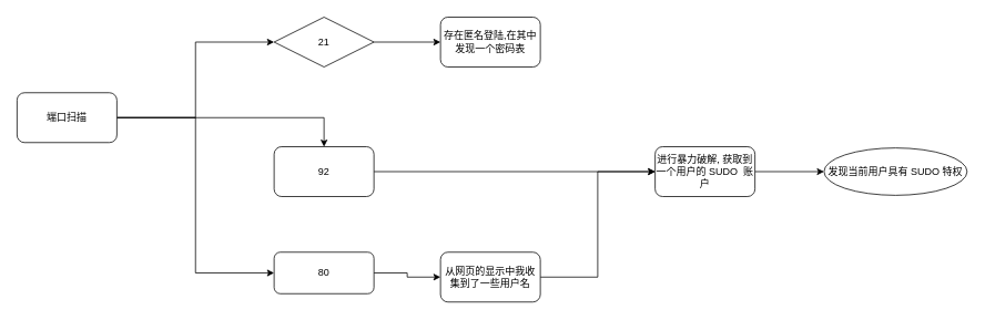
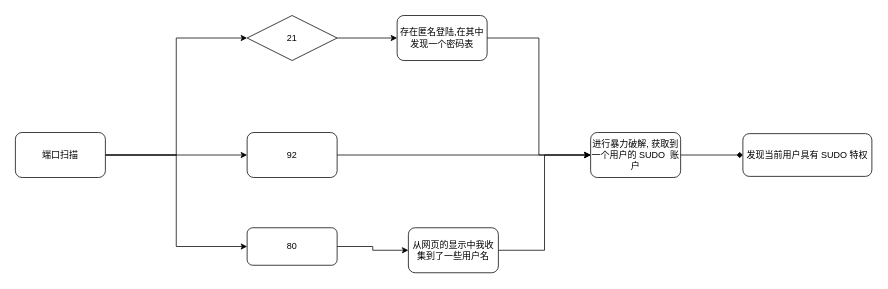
+ <mxCell id="12" style="edgeStyle=orthogonalEdgeStyle;rounded=0;orthogonalLoop=1;jettySize=auto;html=1;entryX=0;entryY=0.5;entryDx=0;entryDy=0;" edge="1" parent="1" source="13" target="17"><mxGeometry relative="1" as="geometry" /></mxCell>
- <mxCell id="5" value="端口扫描" style="rounded=1;whiteSpace=wrap;html=1;" vertex="1" parent="1"><mxGeometry x="20" y="111" width="120" height="60" as="geometry" /></mxCell>
+ <mxCell id="5" value="端口扫描" style="rounded=1;whiteSpace=wrap;html=1;" vertex="1" parent="1"><mxGeometry x="20" y="176" width="120" height="60" as="geometry" /></mxCell>
- <mxCell id="16" value="" style="edgeStyle=orthogonalEdgeStyle;rounded=0;orthogonalLoop=1;jettySize=auto;html=1;" edge="1" parent="1" source="17" target="18"><mxGeometry relative="1" as="geometry" /></mxCell>
+ <mxCell id="16" value="" style="edgeStyle=orthogonalEdgeStyle;rounded=0;orthogonalLoop=1;jettySize=auto;html=1;endArrow=diamond;" edge="1" parent="1" source="17" target="18"><mxGeometry relative="1" as="geometry" /></mxCell>
- <mxCell id="18" value="发现当前用户具有 SUDO 特权" style="ellipse;whiteSpace=wrap;html=1;" vertex="1" parent="1"><mxGeometry x="990" y="177.5" width="172" height="57" as="geometry" /></mxCell>
+ <mxCell id="18" value="发现当前用户具有 SUDO 特权" style="whiteSpace=wrap;html=1;rounded=1;" vertex="1" parent="1"><mxGeometry x="990" y="177.5" width="172" height="57" as="geometry" /></mxCell>
- <mxCell id="15" value="从网页的显示中我收集到了一些用户名" style="whiteSpace=wrap;html=1;rounded=1;" vertex="1" parent="1"><mxGeometry x="529" y="303" width="120" height="60" as="geometry" /></mxCell>
+ <mxCell id="15" value="从网页的显示中我收集到了一些用户名" style="whiteSpace=wrap;html=1;rounded=1;" vertex="1" parent="1"><mxGeometry x="544" y="303" width="120" height="60" as="geometry" /></mxCell>
